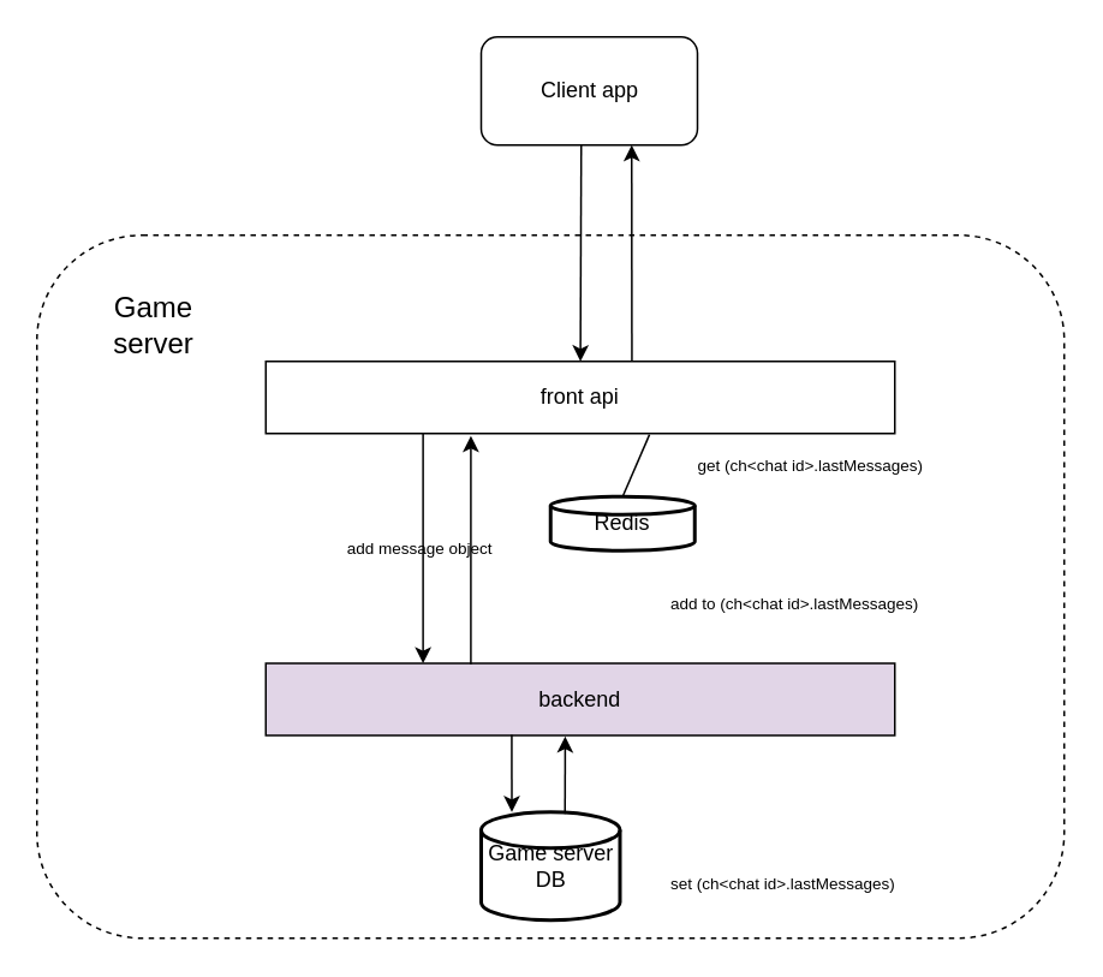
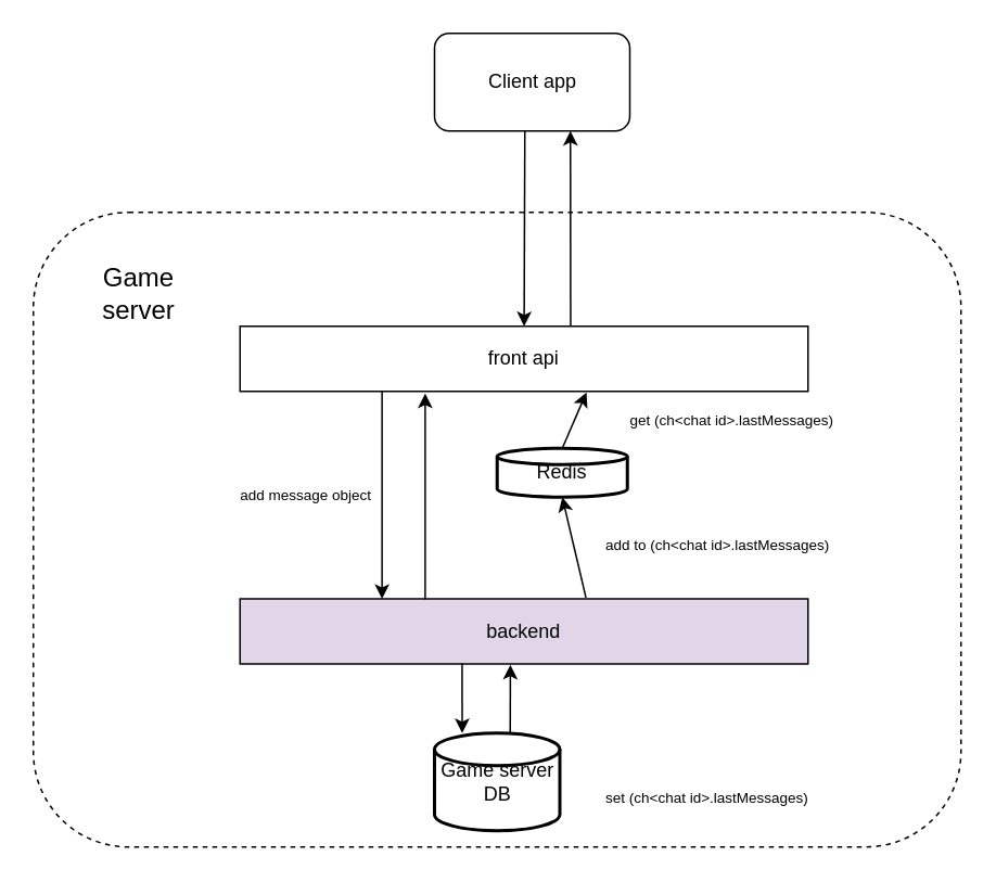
- <mxCell id="14" value="" style="endArrow=none;html=1;fontSize=12;exitX=0.5;exitY=0;exitDx=0;exitDy=0;exitPerimeter=0;entryX=0.61;entryY=1.015;entryDx=0;entryDy=0;entryPerimeter=0;" edge="1" parent="1" source="5" target="6"><mxGeometry width="50" height="50" relative="1" as="geometry"><mxPoint x="70" y="590" as="sourcePoint" /><mxPoint x="356" y="240" as="targetPoint" /></mxGeometry></mxCell>
+ <mxCell id="14" value="" style="endArrow=classic;html=1;fontSize=12;exitX=0.5;exitY=0;exitDx=0;exitDy=0;exitPerimeter=0;entryX=0.61;entryY=1.015;entryDx=0;entryDy=0;entryPerimeter=0;" edge="1" parent="1" source="5" target="6"><mxGeometry width="50" height="50" relative="1" as="geometry"><mxPoint x="70" y="590" as="sourcePoint" /><mxPoint x="356" y="240" as="targetPoint" /></mxGeometry></mxCell>
- <mxCell id="18" value="add message object" style="text;html=1;strokeColor=none;fillColor=none;align=right;verticalAlign=middle;whiteSpace=wrap;rounded=0;shadow=0;fontSize=9;" vertex="1" parent="1"><mxGeometry x="65" y="294" width="210" height="20" as="geometry" /></mxCell>
+ <mxCell id="18" value="add message object" style="text;html=1;strokeColor=none;fillColor=none;align=right;verticalAlign=middle;whiteSpace=wrap;rounded=0;shadow=0;fontSize=9;" vertex="1" parent="1"><mxGeometry x="20" y="294" width="210" height="20" as="geometry" /></mxCell>
+ <mxCell id="13" value="" style="endArrow=classic;html=1;fontSize=12;entryX=0.5;entryY=1;entryDx=0;entryDy=0;entryPerimeter=0;exitX=0.609;exitY=-0.018;exitDx=0;exitDy=0;exitPerimeter=0;" edge="1" parent="1" source="8" target="5"><mxGeometry width="50" height="50" relative="1" as="geometry"><mxPoint x="110" y="590" as="sourcePoint" /><mxPoint x="160" y="540" as="targetPoint" /></mxGeometry></mxCell>
